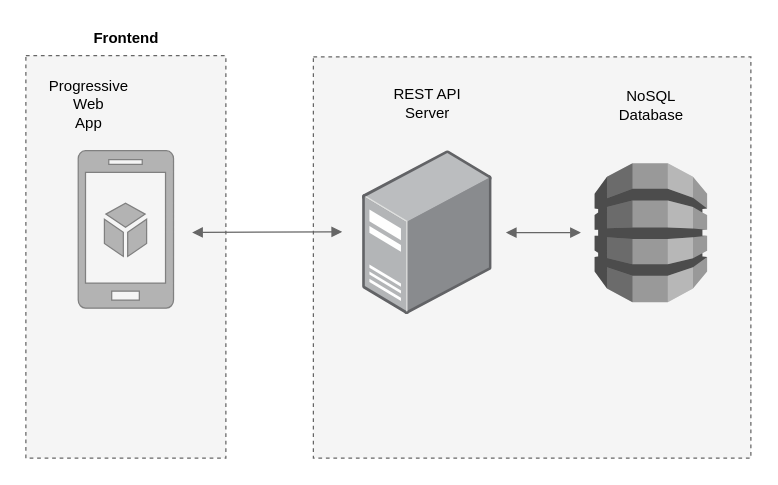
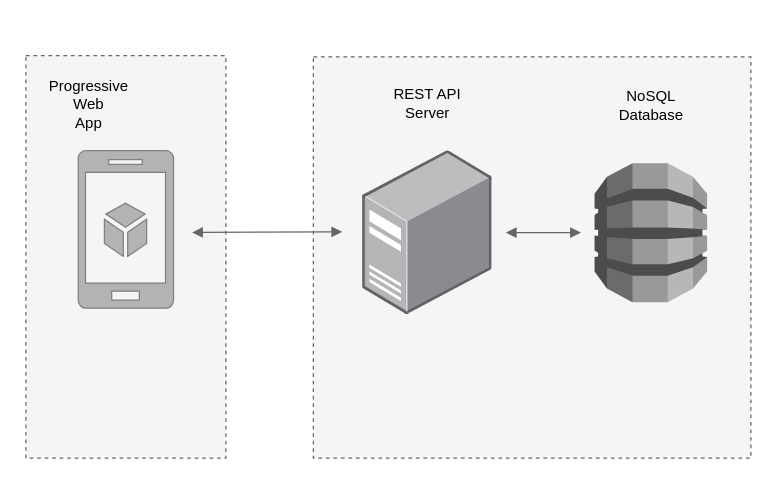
- <mxCell id="10" value="&lt;b&gt;Frontend&lt;/b&gt;" style="text;html=1;align=center;verticalAlign=middle;resizable=0;points=[];autosize=1;strokeColor=none;fillColor=none;" vertex="1" parent="1"><mxGeometry x="65" y="20" width="70" height="20" as="geometry" /></mxCell>
